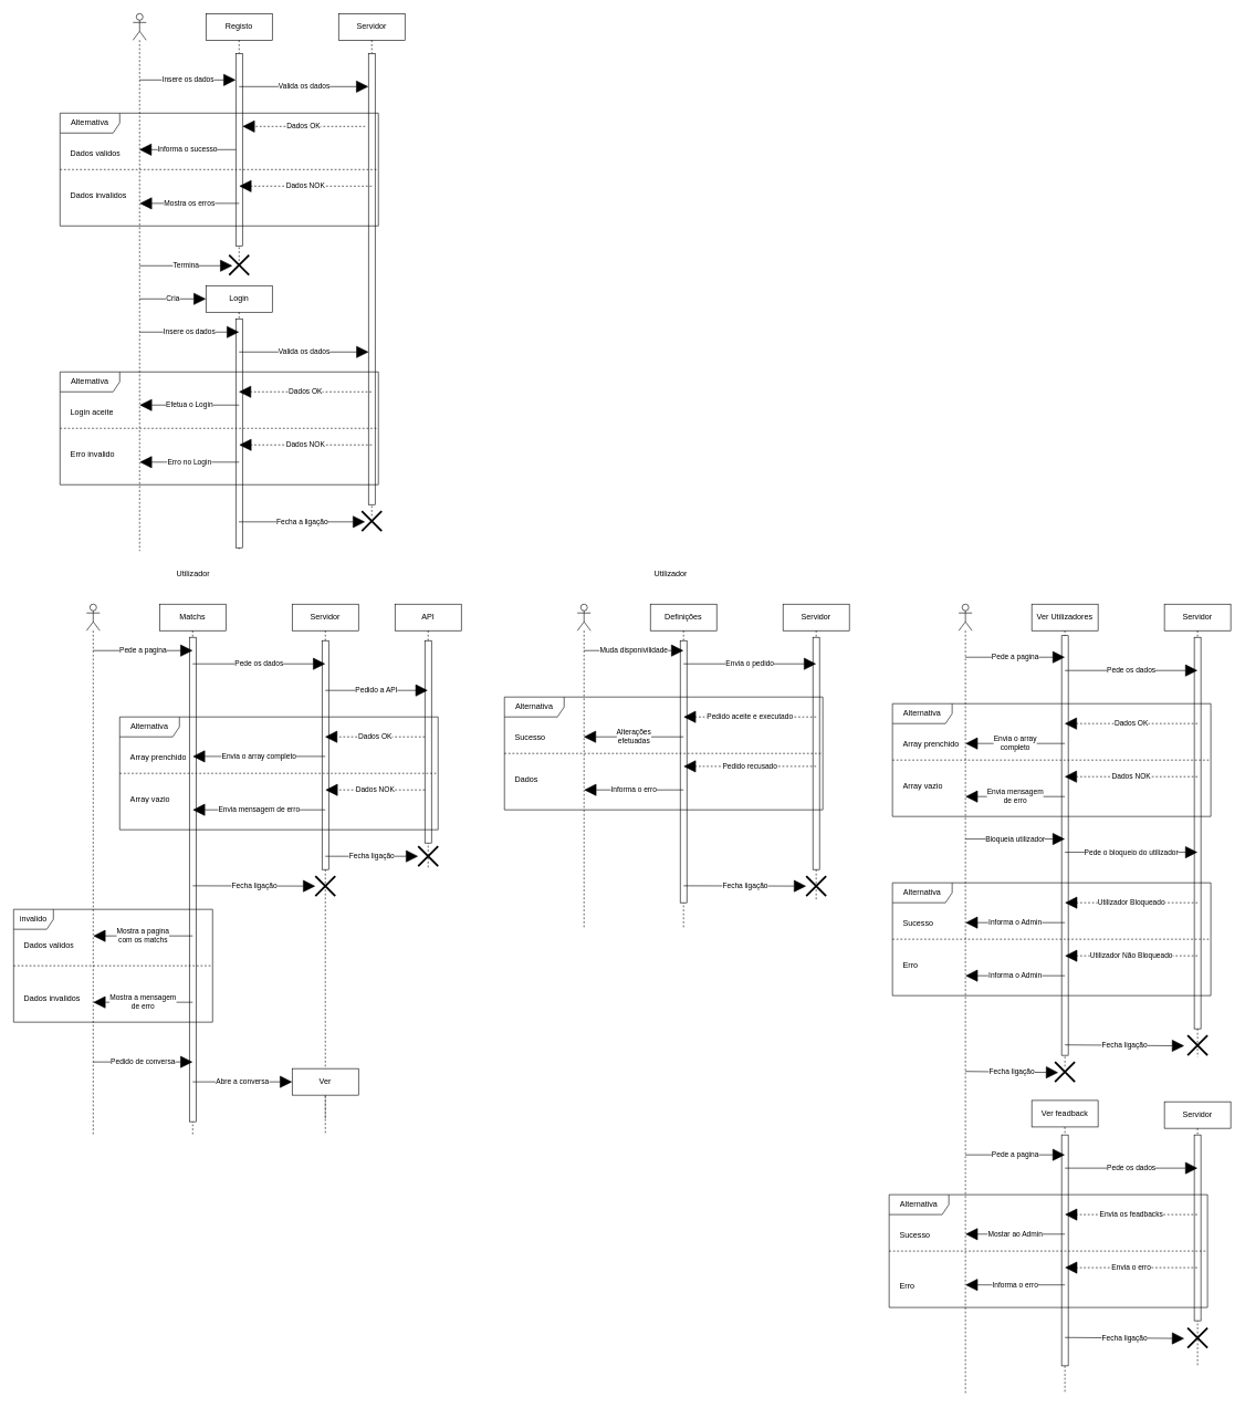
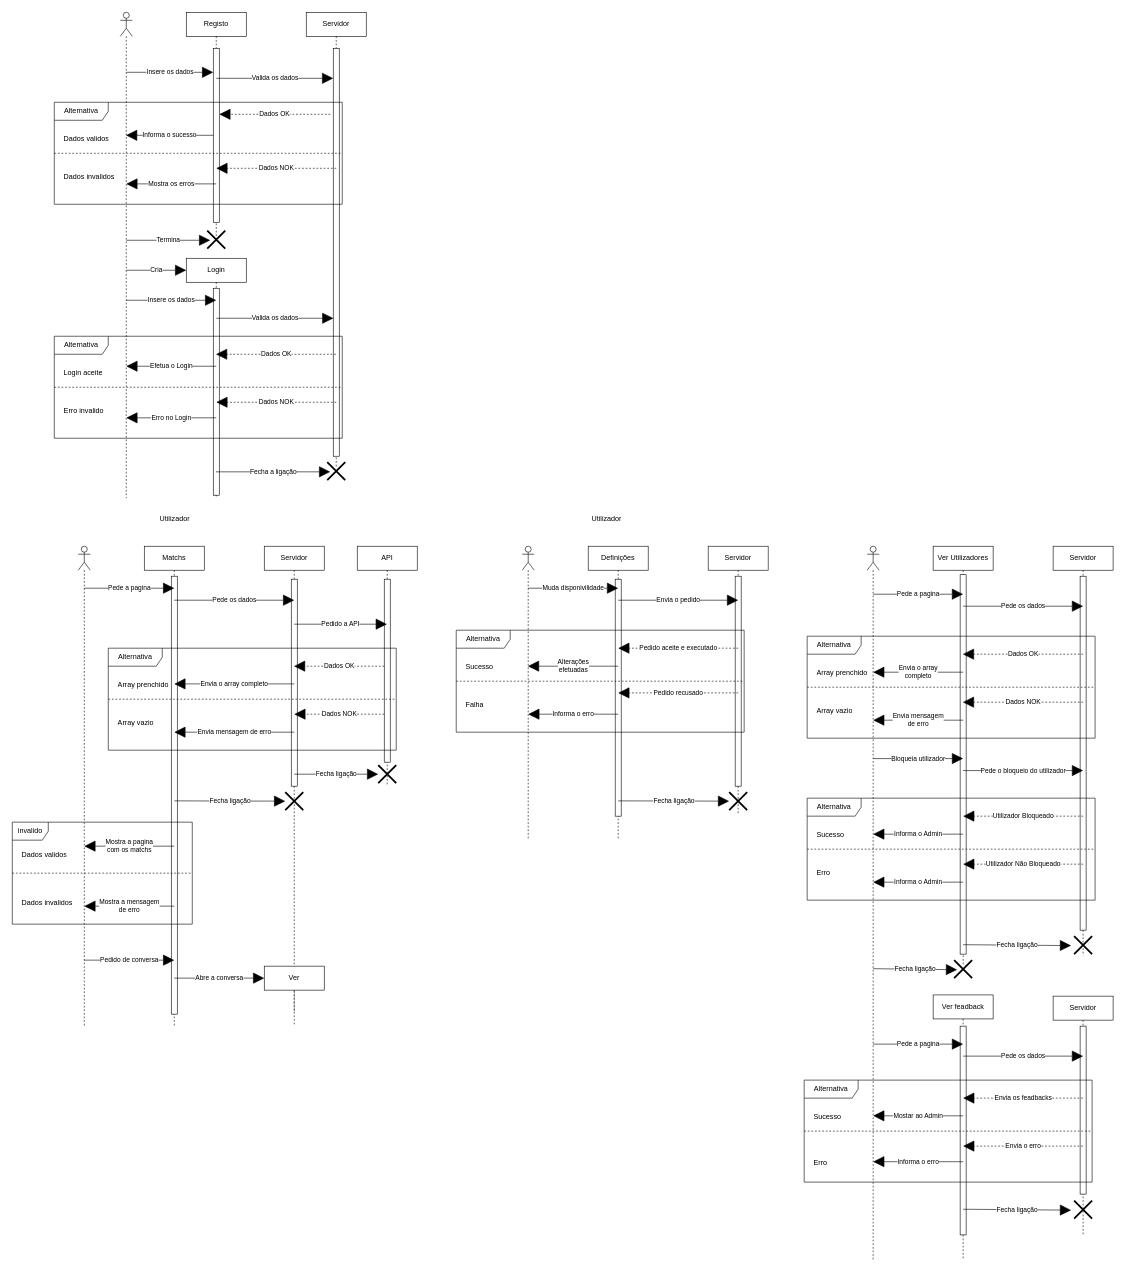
- <mxCell id="80" value="Dados" style="text;strokeColor=none;fillColor=none;align=left;verticalAlign=top;spacingLeft=4;spacingRight=4;overflow=hidden;rotatable=0;points=[[0,0.5],[1,0.5]];portConstraint=eastwest;whiteSpace=wrap;html=1;" vertex="1" parent="1"><mxGeometry x="770" y="1160" width="100" height="26" as="geometry" /></mxCell>
+ <mxCell id="80" value="Falha" style="text;strokeColor=none;fillColor=none;align=left;verticalAlign=top;spacingLeft=4;spacingRight=4;overflow=hidden;rotatable=0;points=[[0,0.5],[1,0.5]];portConstraint=eastwest;whiteSpace=wrap;html=1;" vertex="1" parent="1"><mxGeometry x="770" y="1160" width="100" height="26" as="geometry" /></mxCell>
